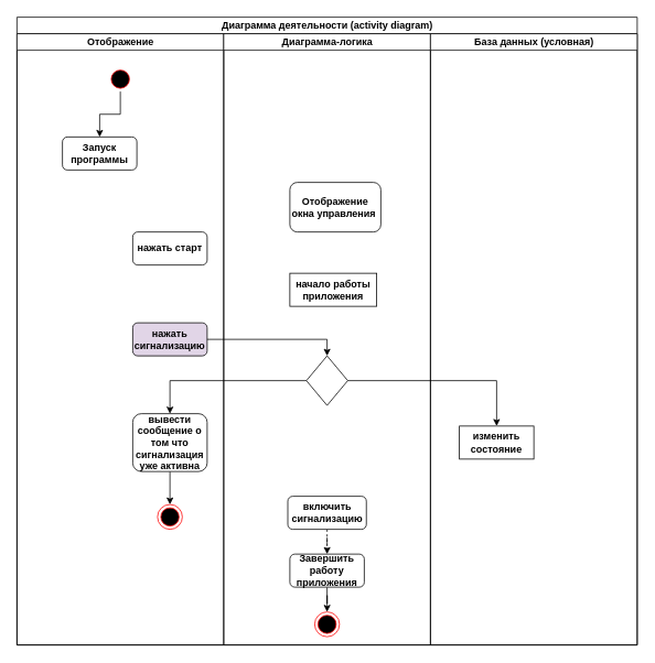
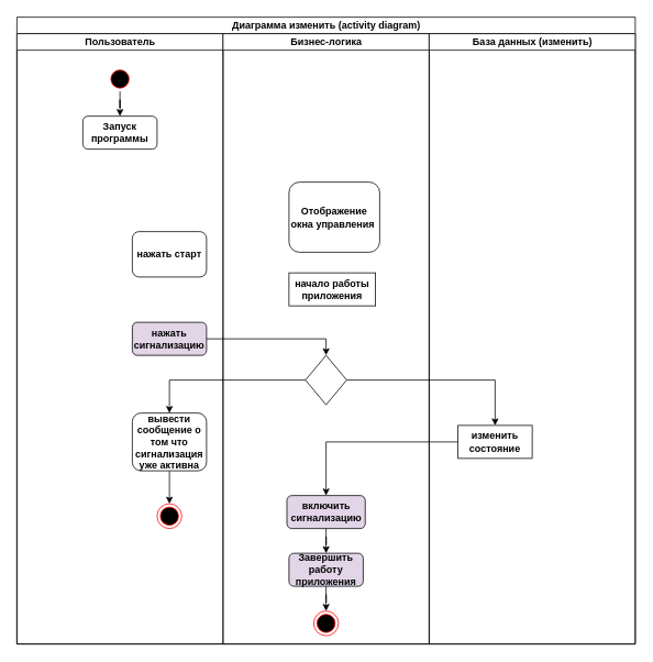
- <mxCell id="2" value="Диаграмма деятельности (activity diagram)" style="swimlane;html=1;childLayout=stackLayout;resizeParent=1;resizeParentMax=0;startSize=20;" parent="1" vertex="1"><mxGeometry x="20" y="20" width="750" height="760" as="geometry" /></mxCell>
+ <mxCell id="2" value="Диаграмма изменить (activity diagram)" style="swimlane;html=1;childLayout=stackLayout;resizeParent=1;resizeParentMax=0;startSize=20;" parent="1" vertex="1"><mxGeometry x="20" y="20" width="750" height="760" as="geometry" /></mxCell>
- <mxCell id="3" value="Отображение" style="swimlane;html=1;startSize=20;" parent="2" vertex="1"><mxGeometry y="20" width="250" height="740" as="geometry" /></mxCell>
+ <mxCell id="3" value="Пользователь" style="swimlane;html=1;startSize=20;" parent="2" vertex="1"><mxGeometry y="20" width="250" height="740" as="geometry" /></mxCell>
- <mxCell id="12" value="Диаграмма-логика" style="swimlane;html=1;startSize=20;" parent="2" vertex="1"><mxGeometry x="250" y="20" width="250" height="740" as="geometry" /></mxCell>
+ <mxCell id="12" value="Бизнес-логика" style="swimlane;html=1;startSize=20;" parent="2" vertex="1"><mxGeometry x="250" y="20" width="250" height="740" as="geometry" /></mxCell>
- <mxCell id="21" value="База данных (условная)" style="swimlane;html=1;startSize=20;" parent="2" vertex="1"><mxGeometry x="500" y="20" width="250" height="740" as="geometry" /></mxCell>
+ <mxCell id="21" value="База данных (изменить)" style="swimlane;html=1;startSize=20;" parent="2" vertex="1"><mxGeometry x="500" y="20" width="250" height="740" as="geometry" /></mxCell>
- <mxCell id="6" value="&lt;b&gt;Запуск программы&lt;/b&gt;" style="rounded=1;whiteSpace=wrap;html=1;" parent="3" vertex="1"><mxGeometry x="55" y="125" width="90" height="40" as="geometry" /></mxCell>
+ <mxCell id="6" value="&lt;b&gt;Запуск программы&lt;/b&gt;" style="rounded=1;whiteSpace=wrap;html=1;" parent="3" vertex="1"><mxGeometry x="80" y="100" width="90" height="40" as="geometry" /></mxCell>
- <mxCell id="13" value="&lt;b&gt;Отображение окна управления&amp;nbsp;&lt;/b&gt;" style="rounded=1;whiteSpace=wrap;html=1;" parent="12" vertex="1"><mxGeometry x="80" y="180" width="110" height="60" as="geometry" /></mxCell>
+ <mxCell id="13" value="&lt;b&gt;Отображение окна управления&amp;nbsp;&lt;/b&gt;" style="rounded=1;whiteSpace=wrap;html=1;" parent="12" vertex="1"><mxGeometry x="80" y="180" width="110" height="85" as="geometry" /></mxCell>
- <mxCell id="7" value="&lt;b&gt;нажать старт&lt;/b&gt;" style="rounded=1;whiteSpace=wrap;html=1;" parent="3" vertex="1"><mxGeometry x="140" y="240" width="90" height="40" as="geometry" /></mxCell>
+ <mxCell id="7" value="&lt;b&gt;нажать старт&lt;/b&gt;" style="rounded=1;whiteSpace=wrap;html=1;" parent="3" vertex="1"><mxGeometry x="140" y="240" width="90" height="55" as="geometry" /></mxCell>
+ <mxCell id="26" style="edgeStyle=orthogonalEdgeStyle;rounded=0;orthogonalLoop=1;jettySize=auto;html=1;entryX=0.5;entryY=0;entryDx=0;entryDy=0;" edge="1" parent="2" source="22" target="19"><mxGeometry relative="1" as="geometry" /></mxCell>
- <mxCell id="19" value="&lt;b&gt;включить сигнализацию&lt;/b&gt;" style="rounded=1;whiteSpace=wrap;html=1;" parent="12" vertex="1"><mxGeometry x="77.5" y="560" width="95" height="40" as="geometry" /></mxCell>
+ <mxCell id="19" value="&lt;b&gt;включить сигнализацию&lt;/b&gt;" style="rounded=1;whiteSpace=wrap;html=1;fillColor=#e1d5e7;" parent="12" vertex="1"><mxGeometry x="77.5" y="560" width="95" height="40" as="geometry" /></mxCell>
- <mxCell id="18" style="edgeStyle=orthogonalEdgeStyle;rounded=0;orthogonalLoop=1;jettySize=auto;html=1;entryX=0.5;entryY=0;entryDx=0;entryDy=0;dashed=1;" parent="12" source="19" target="16" edge="1"><mxGeometry relative="1" as="geometry" /></mxCell>
+ <mxCell id="18" style="edgeStyle=orthogonalEdgeStyle;rounded=0;orthogonalLoop=1;jettySize=auto;html=1;entryX=0.5;entryY=0;entryDx=0;entryDy=0;" parent="12" source="19" target="16" edge="1"><mxGeometry relative="1" as="geometry" /></mxCell>
- <mxCell id="16" value="&lt;b&gt;Завершить работу приложения&lt;/b&gt;" style="rounded=1;whiteSpace=wrap;html=1;" parent="12" vertex="1"><mxGeometry x="80" y="630" width="90" height="40" as="geometry" /></mxCell>
+ <mxCell id="16" value="&lt;b&gt;Завершить работу приложения&lt;/b&gt;" style="rounded=1;whiteSpace=wrap;html=1;fillColor=#e1d5e7;" parent="12" vertex="1"><mxGeometry x="80" y="630" width="90" height="40" as="geometry" /></mxCell>
